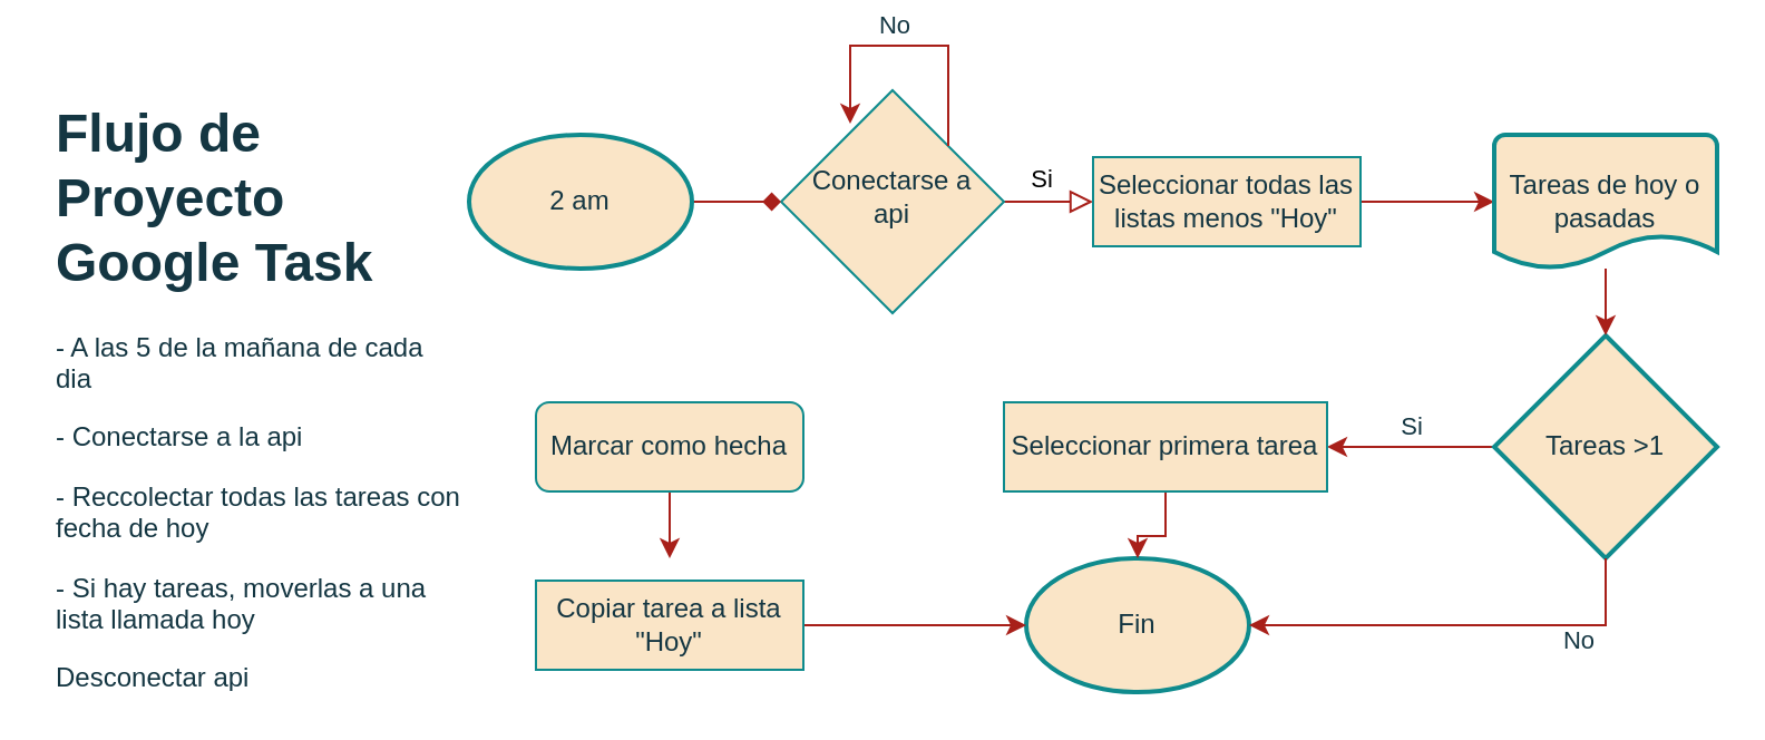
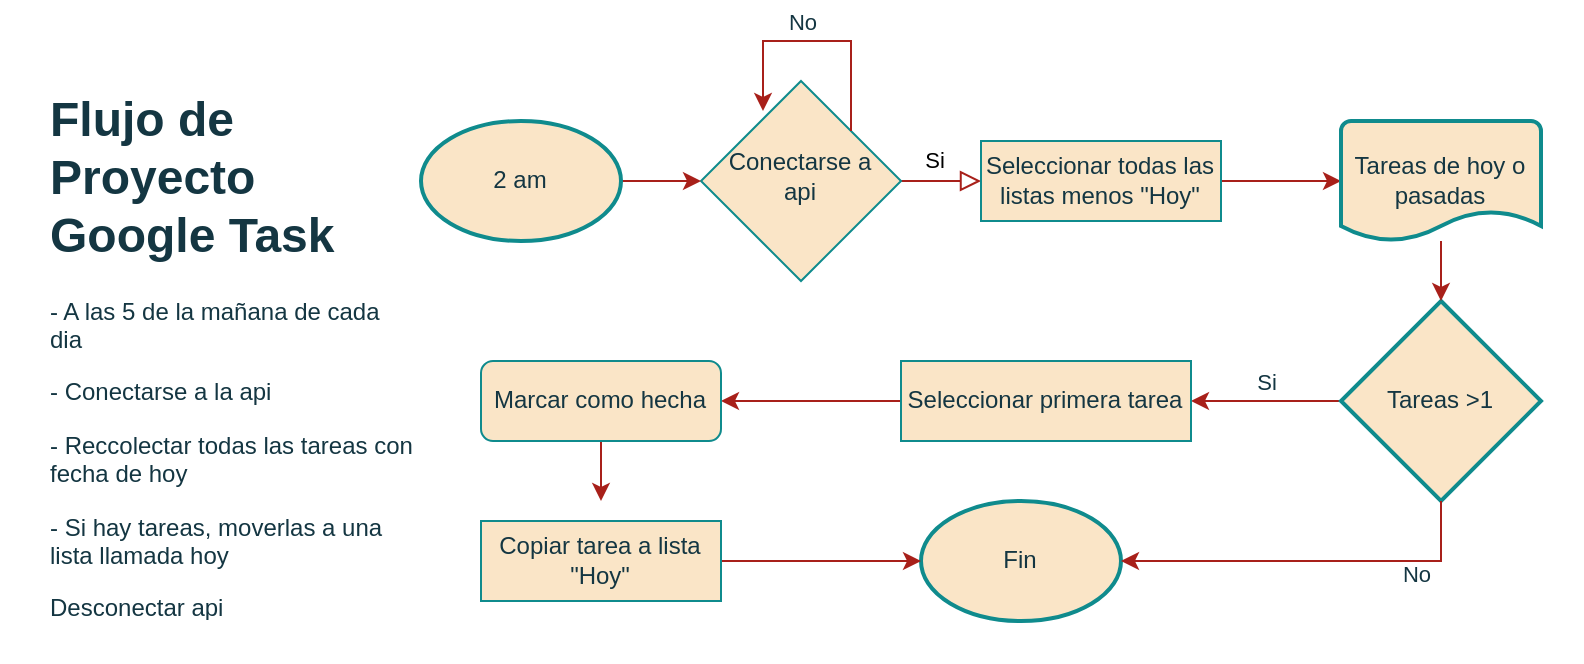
- <mxCell id="5" style="edgeStyle=orthogonalEdgeStyle;rounded=0;orthogonalLoop=1;jettySize=auto;html=1;exitX=1;exitY=0.5;exitDx=0;exitDy=0;exitPerimeter=0;strokeColor=#A8201A;fontColor=default;fillColor=#FAE5C7;curved=0;endArrow=diamond;endFill=1;labelBackgroundColor=none;" parent="1" source="6" target="3" edge="1"><mxGeometry relative="1" as="geometry"><mxPoint x="390" y="40" as="targetPoint" /></mxGeometry></mxCell>
+ <mxCell id="5" style="edgeStyle=orthogonalEdgeStyle;rounded=0;orthogonalLoop=1;jettySize=auto;html=1;exitX=1;exitY=0.5;exitDx=0;exitDy=0;exitPerimeter=0;strokeColor=#A8201A;fontColor=default;fillColor=#FAE5C7;curved=0;endArrow=classic;endFill=1;labelBackgroundColor=none;" parent="1" source="6" target="3" edge="1"><mxGeometry relative="1" as="geometry"><mxPoint x="390" y="40" as="targetPoint" /></mxGeometry></mxCell>
- <mxCell id="17" value="" style="edgeStyle=orthogonalEdgeStyle;rounded=0;orthogonalLoop=1;jettySize=auto;html=1;labelBackgroundColor=none;strokeColor=#A8201A;fontColor=default;" edge="1" parent="1" source="18" target="12"><mxGeometry relative="1" as="geometry" /></mxCell>
+ <mxCell id="17" value="" style="edgeStyle=orthogonalEdgeStyle;rounded=0;orthogonalLoop=1;jettySize=auto;html=1;labelBackgroundColor=none;strokeColor=#A8201A;fontColor=default;" edge="1" parent="1" source="18" target="21"><mxGeometry relative="1" as="geometry" /></mxCell>
